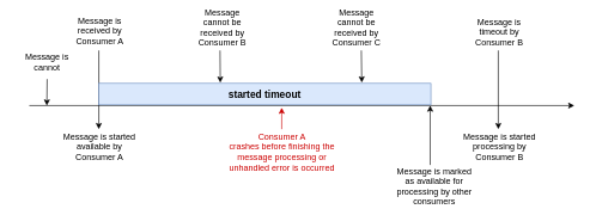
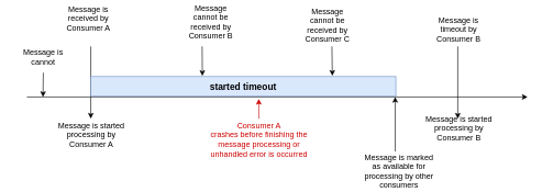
- <mxCell id="11" value="Message cannot be received by Consumer B" style="text;html=1;strokeColor=none;fillColor=none;align=center;verticalAlign=middle;whiteSpace=wrap;rounded=0;" parent="1" vertex="1"><mxGeometry x="266" y="20" width="87" height="35" as="geometry" /></mxCell>
+ <mxCell id="11" value="Message cannot be received by Consumer B" style="text;html=1;strokeColor=none;fillColor=none;align=center;verticalAlign=middle;whiteSpace=wrap;rounded=0;" parent="1" vertex="1"><mxGeometry x="276" y="15" width="87" height="35" as="geometry" /></mxCell>
- <mxCell id="7" value="Message is received by Consumer A" style="text;html=1;strokeColor=none;fillColor=none;align=center;verticalAlign=middle;whiteSpace=wrap;rounded=0;" parent="1" vertex="1"><mxGeometry x="95" y="30" width="87" height="25" as="geometry" /></mxCell>
+ <mxCell id="7" value="Message is received by Consumer A" style="text;html=1;strokeColor=none;fillColor=none;align=center;verticalAlign=middle;whiteSpace=wrap;rounded=0;" parent="1" vertex="1"><mxGeometry x="90" y="15" width="87" height="25" as="geometry" /></mxCell>
- <mxCell id="9" value="Message is started available by Consumer A" style="text;html=1;strokeColor=none;fillColor=none;align=center;verticalAlign=middle;whiteSpace=wrap;rounded=0;" parent="1" vertex="1"><mxGeometry x="83" y="192" width="110" height="25" as="geometry" /></mxCell>
+ <mxCell id="9" value="Message is started processing by Consumer A" style="text;html=1;strokeColor=none;fillColor=none;align=center;verticalAlign=middle;whiteSpace=wrap;rounded=0;" parent="1" vertex="1"><mxGeometry x="83" y="192" width="110" height="25" as="geometry" /></mxCell>
- <mxCell id="17" value="Message is started processing by Consumer B" style="text;html=1;strokeColor=none;fillColor=none;align=center;verticalAlign=middle;whiteSpace=wrap;rounded=0;" parent="1" vertex="1"><mxGeometry x="640.5" y="195" width="110" height="20" as="geometry" /></mxCell>
+ <mxCell id="17" value="Message is started processing by Consumer B" style="text;html=1;strokeColor=none;fillColor=none;align=center;verticalAlign=middle;whiteSpace=wrap;rounded=0;" parent="1" vertex="1"><mxGeometry x="640.5" y="185" width="110" height="20" as="geometry" /></mxCell>
